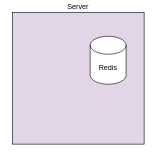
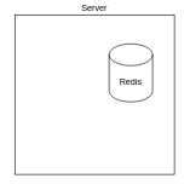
- <mxCell id="2" value="Server" style="whiteSpace=wrap;html=1;aspect=fixed;align=center;labelPosition=center;verticalLabelPosition=top;verticalAlign=bottom;fillColor=#e1d5e7;" vertex="1" parent="1"><mxGeometry x="20" y="20" width="220" height="220" as="geometry" /></mxCell>
+ <mxCell id="2" value="Server" style="whiteSpace=wrap;html=1;aspect=fixed;align=center;labelPosition=center;verticalLabelPosition=top;verticalAlign=bottom;" vertex="1" parent="1"><mxGeometry x="20" y="20" width="220" height="220" as="geometry" /></mxCell>
